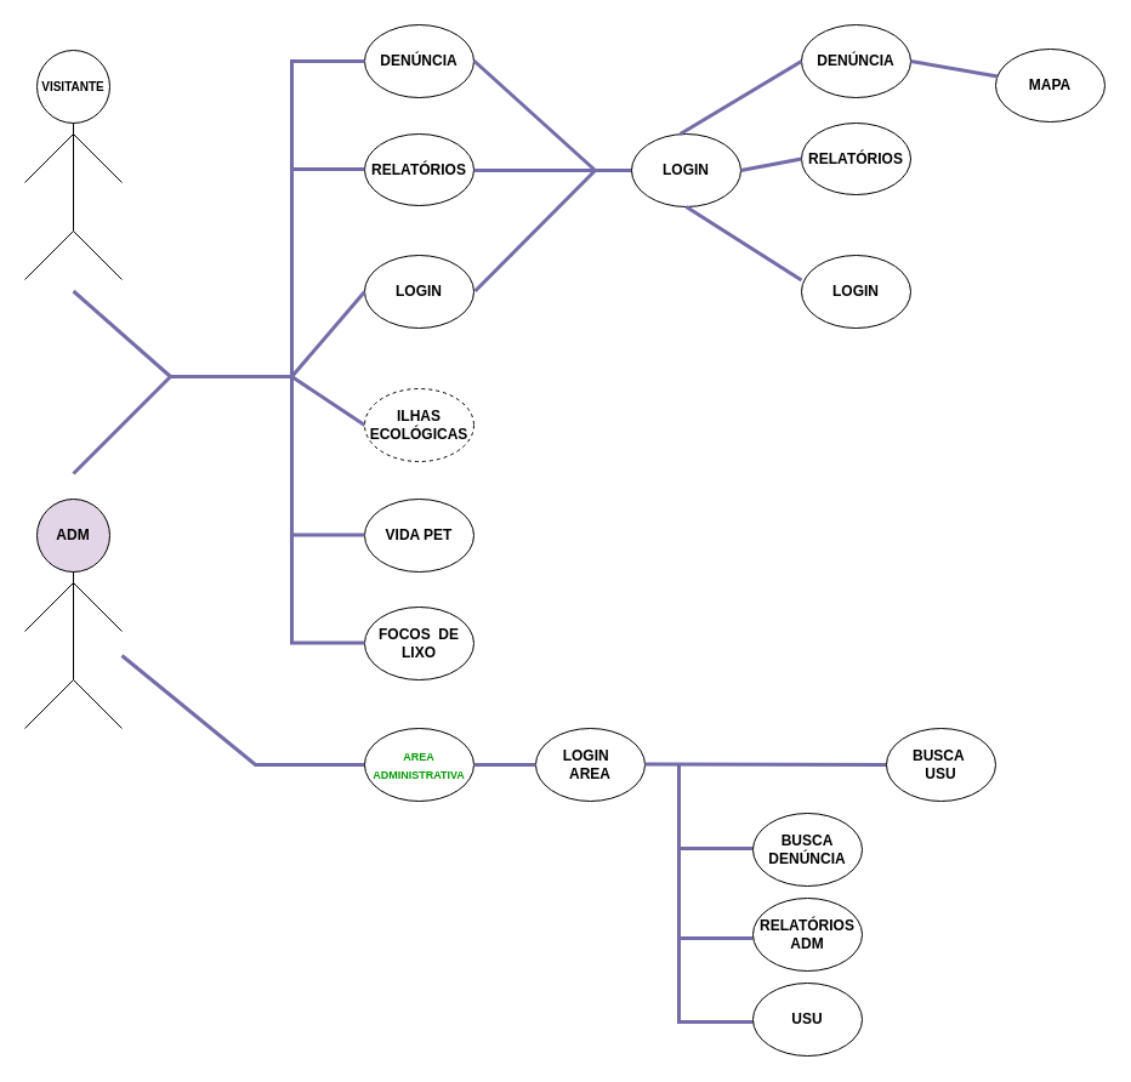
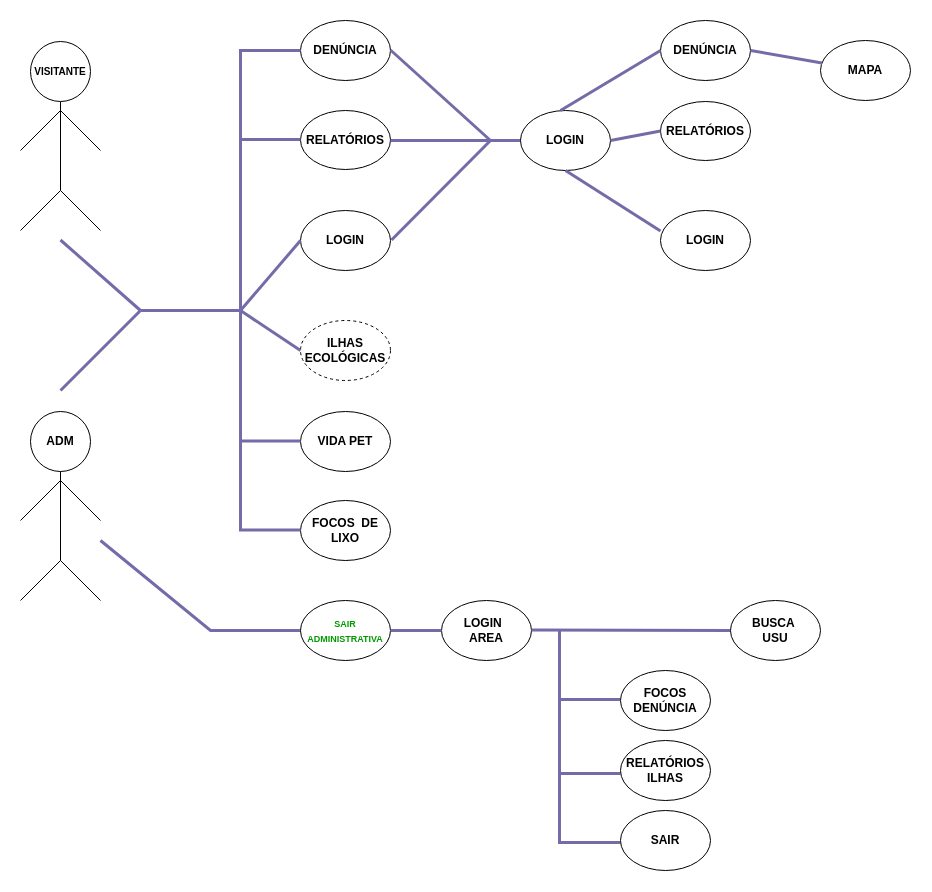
- <mxCell id="8" value="&lt;b&gt;ADM&lt;/b&gt;" style="ellipse;whiteSpace=wrap;html=1;aspect=fixed;align=center;fillColor=#e1d5e7;" vertex="1" parent="1"><mxGeometry x="30" y="411" width="60" height="60" as="geometry" /></mxCell>
+ <mxCell id="8" value="&lt;b&gt;ADM&lt;/b&gt;" style="ellipse;whiteSpace=wrap;html=1;aspect=fixed;align=center;" vertex="1" parent="1"><mxGeometry x="30" y="411" width="60" height="60" as="geometry" /></mxCell>
- <mxCell id="43" value="&lt;b style=&quot;font-size: 9px;&quot;&gt;&lt;font style=&quot;font-size: 9px;&quot;&gt;&lt;font color=&quot;#009900&quot;&gt;AREA&lt;br&gt;ADMINISTRATIVA&lt;/font&gt;&lt;br&gt;&lt;/font&gt;&lt;/b&gt;" style="ellipse;whiteSpace=wrap;html=1;" vertex="1" parent="1"><mxGeometry x="300" y="600" width="90" height="60" as="geometry" /></mxCell>
+ <mxCell id="43" value="&lt;b style=&quot;font-size: 9px;&quot;&gt;&lt;font style=&quot;font-size: 9px;&quot;&gt;&lt;font color=&quot;#009900&quot;&gt;SAIR&lt;br&gt;ADMINISTRATIVA&lt;/font&gt;&lt;br&gt;&lt;/font&gt;&lt;/b&gt;" style="ellipse;whiteSpace=wrap;html=1;" vertex="1" parent="1"><mxGeometry x="300" y="600" width="90" height="60" as="geometry" /></mxCell>
- <mxCell id="51" value="&lt;b&gt;BUSCA&lt;br&gt;DENÚNCIA&lt;br&gt;&lt;/b&gt;" style="ellipse;whiteSpace=wrap;html=1;" vertex="1" parent="1"><mxGeometry x="620" y="670" width="90" height="60" as="geometry" /></mxCell>
+ <mxCell id="51" value="&lt;b&gt;FOCOS&lt;br&gt;DENÚNCIA&lt;br&gt;&lt;/b&gt;" style="ellipse;whiteSpace=wrap;html=1;" vertex="1" parent="1"><mxGeometry x="620" y="670" width="90" height="60" as="geometry" /></mxCell>
- <mxCell id="52" value="&lt;b&gt;RELATÓRIOS&lt;br&gt;ADM&lt;br&gt;&lt;/b&gt;" style="ellipse;whiteSpace=wrap;html=1;" vertex="1" parent="1"><mxGeometry x="620" y="740" width="90" height="60" as="geometry" /></mxCell>
+ <mxCell id="52" value="&lt;b&gt;RELATÓRIOS&lt;br&gt;ILHAS&lt;br&gt;&lt;/b&gt;" style="ellipse;whiteSpace=wrap;html=1;" vertex="1" parent="1"><mxGeometry x="620" y="740" width="90" height="60" as="geometry" /></mxCell>
- <mxCell id="53" value="&lt;b&gt;USU&lt;br&gt;&lt;/b&gt;" style="ellipse;whiteSpace=wrap;html=1;" vertex="1" parent="1"><mxGeometry x="620" y="810" width="90" height="60" as="geometry" /></mxCell>
+ <mxCell id="53" value="&lt;b&gt;SAIR&lt;br&gt;&lt;/b&gt;" style="ellipse;whiteSpace=wrap;html=1;" vertex="1" parent="1"><mxGeometry x="620" y="810" width="90" height="60" as="geometry" /></mxCell>
